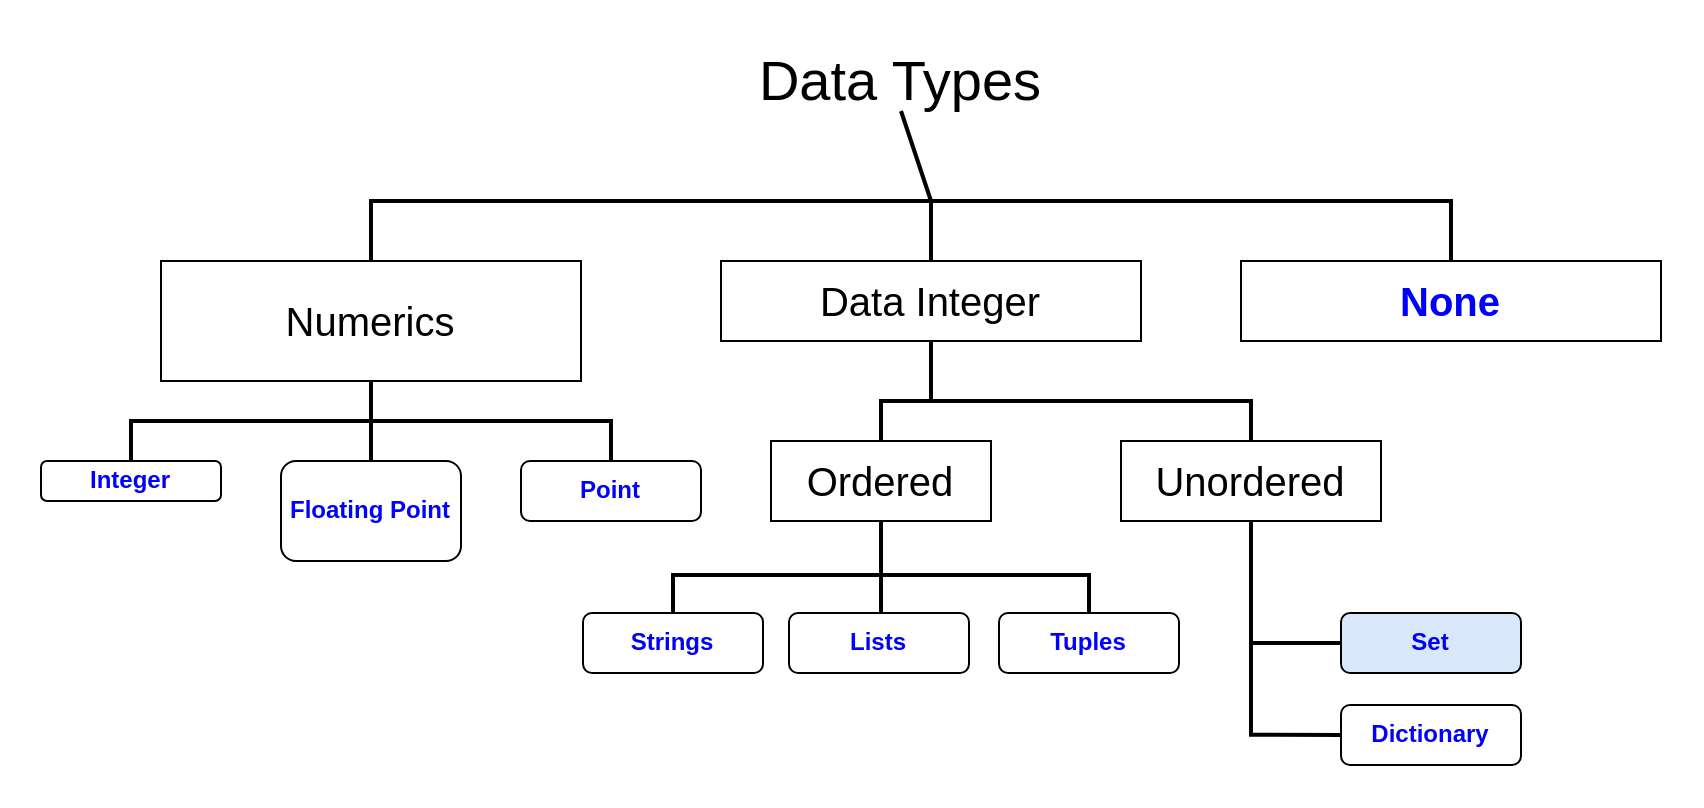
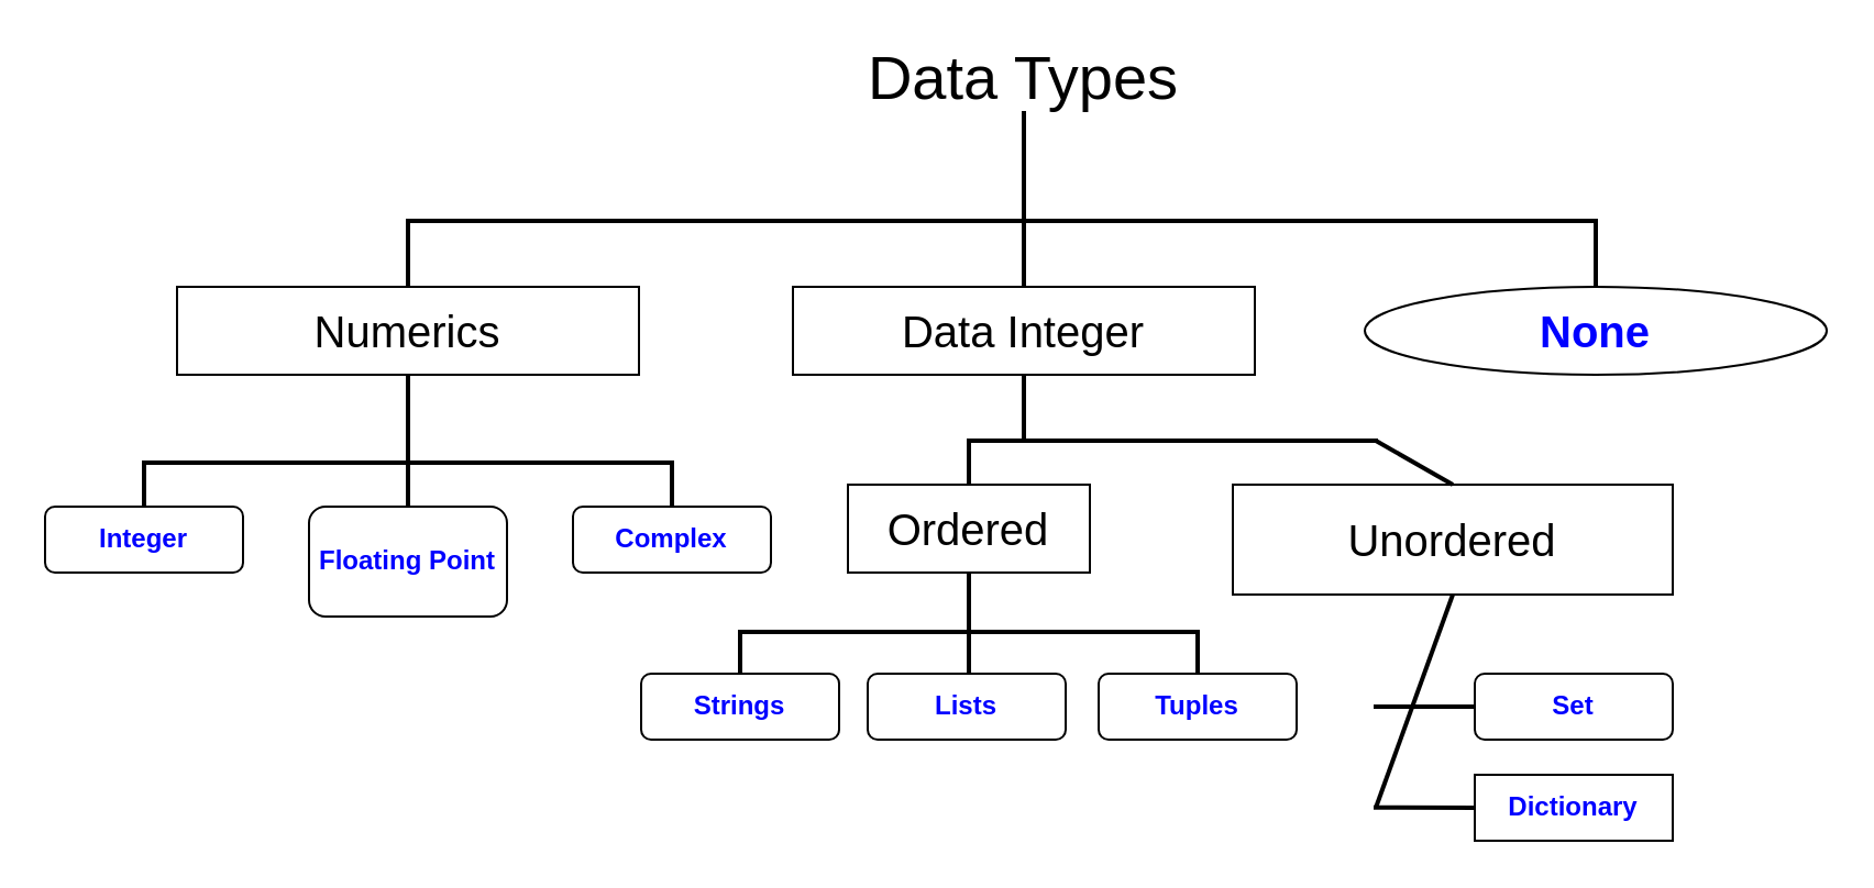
- <mxCell id="2" value="&lt;font style=&quot;font-size: 28px;&quot;&gt;Data Types&lt;/font&gt;" style="text;html=1;strokeColor=none;fillColor=none;align=center;verticalAlign=middle;whiteSpace=wrap;rounded=0;" vertex="1" parent="1"><mxGeometry x="375" y="25" width="150" height="30" as="geometry" /></mxCell>
+ <mxCell id="2" value="&lt;font style=&quot;font-size: 28px;&quot;&gt;Data Types&lt;/font&gt;" style="text;html=1;strokeColor=none;fillColor=none;align=center;verticalAlign=middle;whiteSpace=wrap;rounded=0;" vertex="1" parent="1"><mxGeometry x="390" y="20" width="150" height="30" as="geometry" /></mxCell>
- <mxCell id="6" value="&lt;font color=&quot;#0000ff&quot; style=&quot;font-size: 20px;&quot;&gt;&lt;b&gt;None&lt;/b&gt;&lt;/font&gt;" style="rounded=0;whiteSpace=wrap;html=1;" vertex="1" parent="1"><mxGeometry x="620" y="130" width="210" height="40" as="geometry" /></mxCell>
+ <mxCell id="6" value="&lt;font color=&quot;#0000ff&quot; style=&quot;font-size: 20px;&quot;&gt;&lt;b&gt;None&lt;/b&gt;&lt;/font&gt;" style="ellipse;whiteSpace=wrap;html=1;" vertex="1" parent="1"><mxGeometry x="620" y="130" width="210" height="40" as="geometry" /></mxCell>
- <mxCell id="4" value="&lt;font style=&quot;font-size: 20px;&quot;&gt;Numerics&lt;/font&gt;" style="rounded=0;whiteSpace=wrap;html=1;" vertex="1" parent="1"><mxGeometry x="80" y="130" width="210" height="60" as="geometry" /></mxCell>
+ <mxCell id="4" value="&lt;font style=&quot;font-size: 20px;&quot;&gt;Numerics&lt;/font&gt;" style="rounded=0;whiteSpace=wrap;html=1;" vertex="1" parent="1"><mxGeometry x="80" y="130" width="210" height="40" as="geometry" /></mxCell>
- <mxCell id="13" value="&lt;b&gt;&lt;font color=&quot;#0000ff&quot;&gt;Integer&lt;/font&gt;&lt;/b&gt;" style="rounded=1;whiteSpace=wrap;html=1;" vertex="1" parent="1"><mxGeometry x="20" y="230" width="90" height="20" as="geometry" /></mxCell>
+ <mxCell id="13" value="&lt;b&gt;&lt;font color=&quot;#0000ff&quot;&gt;Integer&lt;/font&gt;&lt;/b&gt;" style="rounded=1;whiteSpace=wrap;html=1;" vertex="1" parent="1"><mxGeometry x="20" y="230" width="90" height="30" as="geometry" /></mxCell>
- <mxCell id="21" value="&lt;font style=&quot;font-size: 20px;&quot;&gt;Unordered&lt;/font&gt;" style="rounded=0;whiteSpace=wrap;html=1;" vertex="1" parent="1"><mxGeometry x="560" y="220" width="130" height="40" as="geometry" /></mxCell>
+ <mxCell id="21" value="&lt;font style=&quot;font-size: 20px;&quot;&gt;Unordered&lt;/font&gt;" style="rounded=0;whiteSpace=wrap;html=1;" vertex="1" parent="1"><mxGeometry x="560" y="220" width="200" height="50" as="geometry" /></mxCell>
- <mxCell id="15" value="&lt;b&gt;&lt;font color=&quot;#0000ff&quot;&gt;Point&lt;/font&gt;&lt;/b&gt;" style="rounded=1;whiteSpace=wrap;html=1;" vertex="1" parent="1"><mxGeometry x="260" y="230" width="90" height="30" as="geometry" /></mxCell>
+ <mxCell id="15" value="&lt;b&gt;&lt;font color=&quot;#0000ff&quot;&gt;Complex&lt;/font&gt;&lt;/b&gt;" style="rounded=1;whiteSpace=wrap;html=1;" vertex="1" parent="1"><mxGeometry x="260" y="230" width="90" height="30" as="geometry" /></mxCell>
- <mxCell id="34" value="&lt;b&gt;&lt;font color=&quot;#0000ff&quot;&gt;Set&lt;/font&gt;&lt;/b&gt;" style="rounded=1;whiteSpace=wrap;html=1;fillColor=#dae8fc;" vertex="1" parent="1"><mxGeometry x="670" y="306" width="90" height="30" as="geometry" /></mxCell>
+ <mxCell id="34" value="&lt;b&gt;&lt;font color=&quot;#0000ff&quot;&gt;Set&lt;/font&gt;&lt;/b&gt;" style="rounded=1;whiteSpace=wrap;html=1;" vertex="1" parent="1"><mxGeometry x="670" y="306" width="90" height="30" as="geometry" /></mxCell>
- <mxCell id="35" value="&lt;b&gt;&lt;font color=&quot;#0000ff&quot;&gt;Dictionary&lt;/font&gt;&lt;/b&gt;" style="rounded=1;whiteSpace=wrap;html=1;" vertex="1" parent="1"><mxGeometry x="670" y="352" width="90" height="30" as="geometry" /></mxCell>
+ <mxCell id="35" value="&lt;b&gt;&lt;font color=&quot;#0000ff&quot;&gt;Dictionary&lt;/font&gt;&lt;/b&gt;" style="whiteSpace=wrap;html=1;rounded=0;" vertex="1" parent="1"><mxGeometry x="670" y="352" width="90" height="30" as="geometry" /></mxCell>
